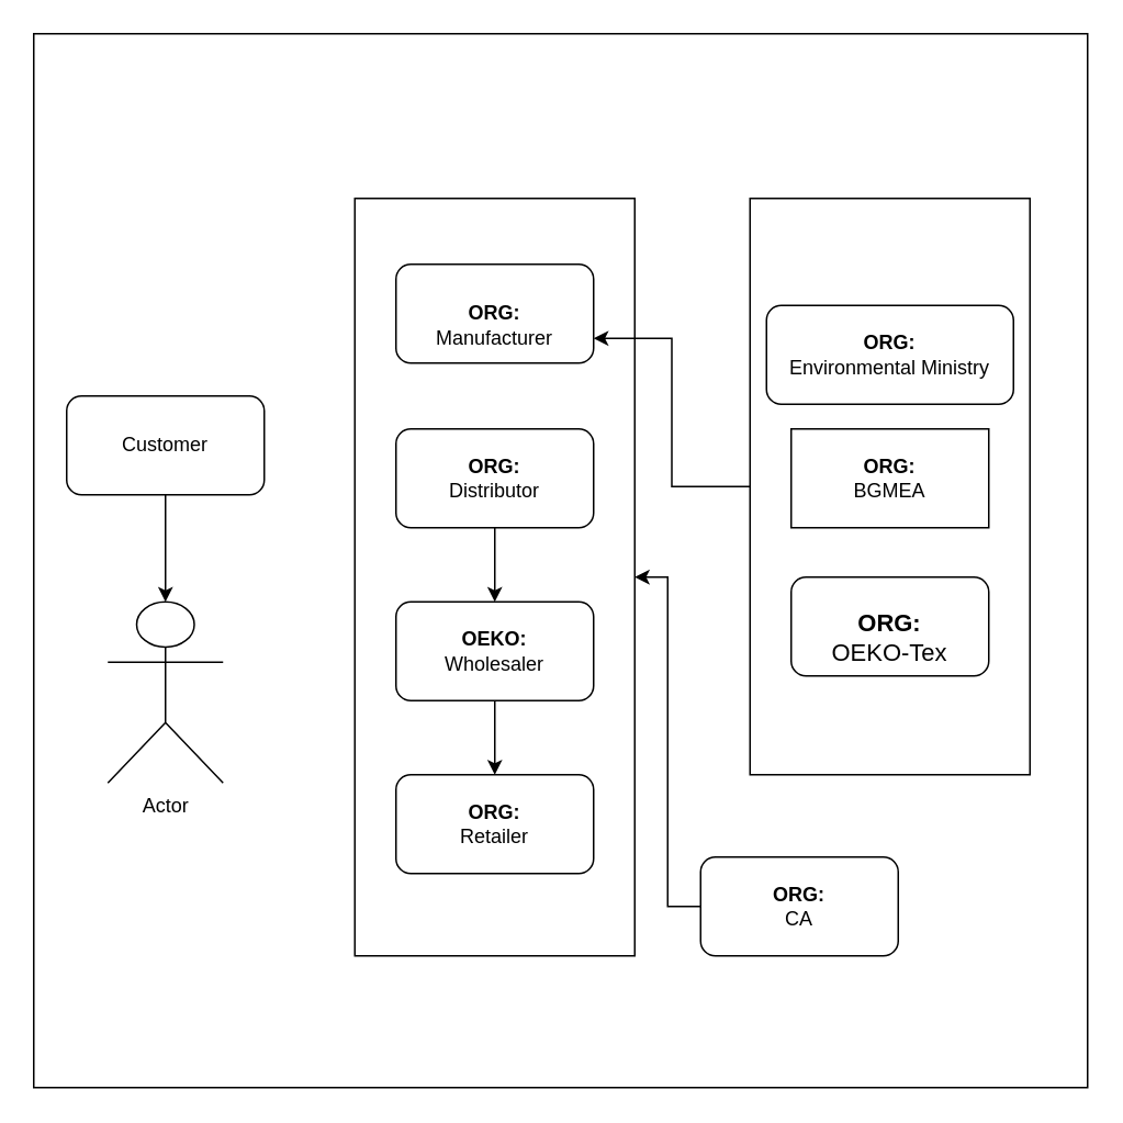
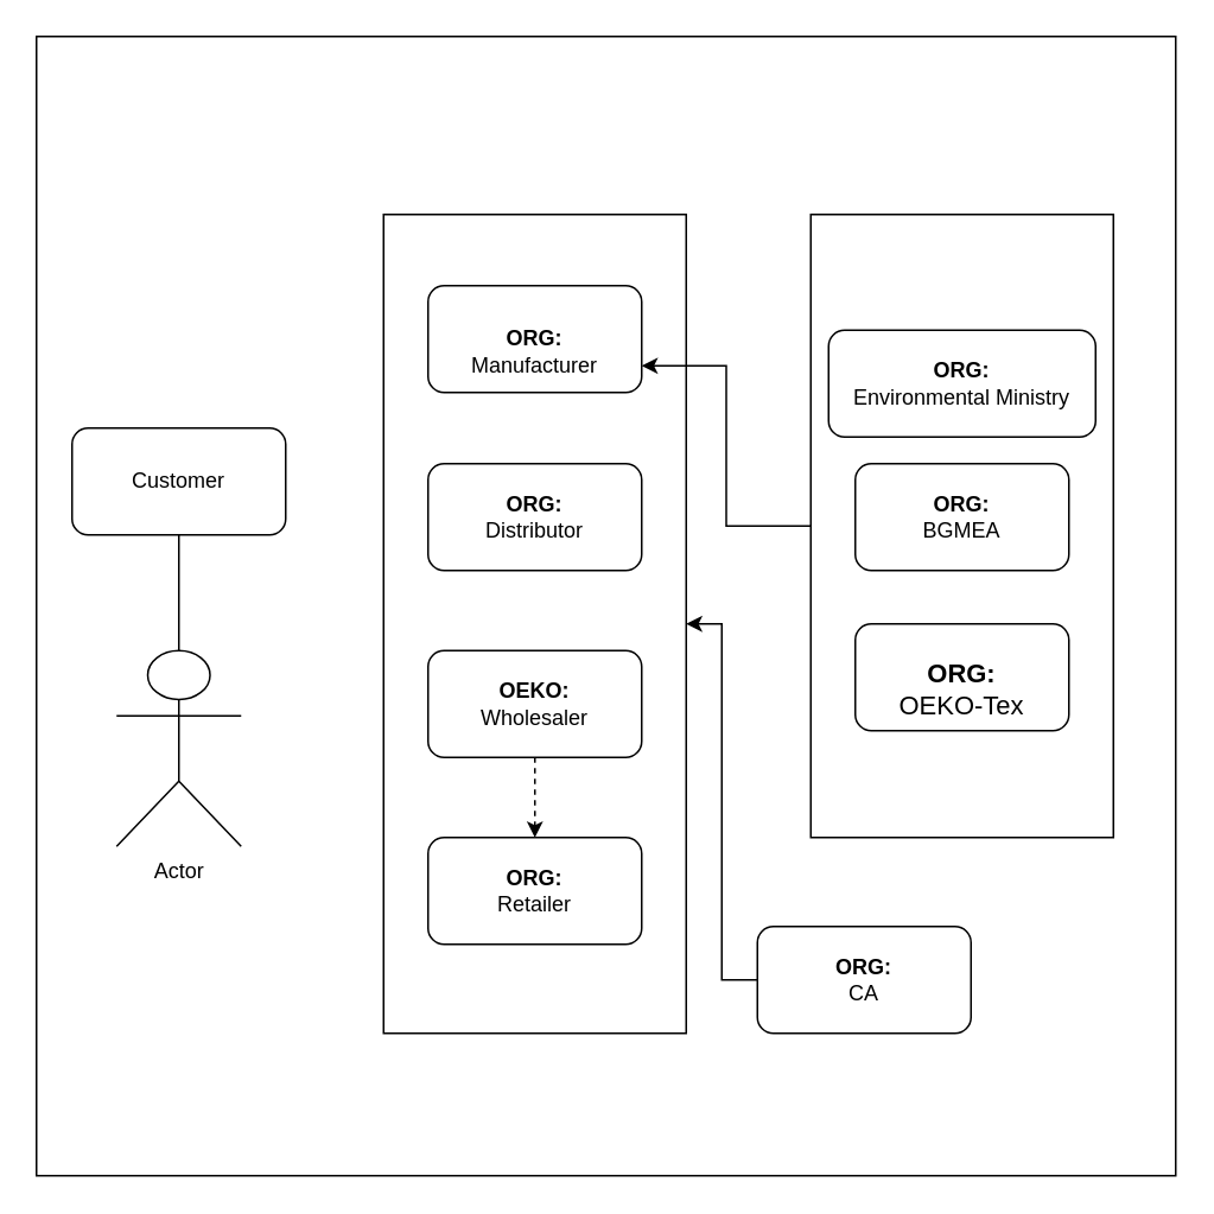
- <mxCell id="17" value="&lt;b&gt;ORG:&lt;/b&gt;&lt;div&gt;BGMEA&lt;/div&gt;" style="whiteSpace=wrap;html=1;rounded=0;" vertex="1" parent="1"><mxGeometry x="480" y="260" width="120" height="60" as="geometry" /></mxCell>
+ <mxCell id="17" value="&lt;b&gt;ORG:&lt;/b&gt;&lt;div&gt;BGMEA&lt;/div&gt;" style="rounded=1;whiteSpace=wrap;html=1;" vertex="1" parent="1"><mxGeometry x="480" y="260" width="120" height="60" as="geometry" /></mxCell>
- <mxCell id="7" style="edgeStyle=orthogonalEdgeStyle;rounded=0;orthogonalLoop=1;jettySize=auto;html=1;" edge="1" parent="1" source="8" target="10"><mxGeometry relative="1" as="geometry" /></mxCell>
- <mxCell id="5" style="edgeStyle=orthogonalEdgeStyle;rounded=0;orthogonalLoop=1;jettySize=auto;html=1;exitX=0.5;exitY=1;exitDx=0;exitDy=0;" edge="1" parent="1" source="6" target="4"><mxGeometry relative="1" as="geometry" /></mxCell>
+ <mxCell id="5" style="edgeStyle=orthogonalEdgeStyle;rounded=0;orthogonalLoop=1;jettySize=auto;html=1;exitX=0.5;exitY=1;exitDx=0;exitDy=0;endArrow=none;" edge="1" parent="1" source="6" target="4"><mxGeometry relative="1" as="geometry" /></mxCell>
- <mxCell id="9" style="edgeStyle=orthogonalEdgeStyle;rounded=0;orthogonalLoop=1;jettySize=auto;html=1;entryX=0.5;entryY=0;entryDx=0;entryDy=0;" edge="1" parent="1" source="10" target="11"><mxGeometry relative="1" as="geometry" /></mxCell>
+ <mxCell id="9" style="edgeStyle=orthogonalEdgeStyle;rounded=0;orthogonalLoop=1;jettySize=auto;html=1;entryX=0.5;entryY=0;entryDx=0;entryDy=0;dashed=1;" edge="1" parent="1" source="10" target="11"><mxGeometry relative="1" as="geometry" /></mxCell>
